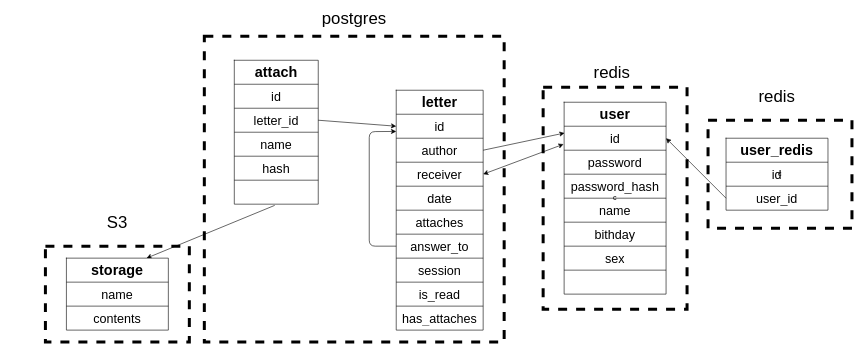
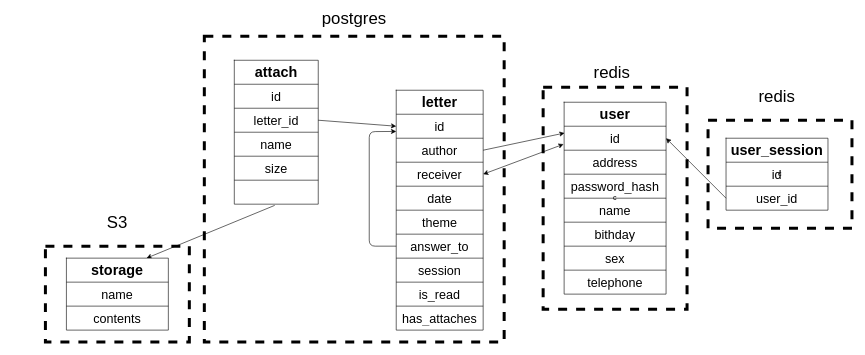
- <mxCell id="55" value="&lt;font style=&quot;font-size: 24px&quot;&gt;&lt;b&gt;user_redis&lt;/b&gt;&lt;/font&gt;" style="shape=partialRectangle;html=1;whiteSpace=wrap;connectable=0;overflow=hidden;fillColor=none;top=0;left=0;bottom=0;right=0;" parent="54" vertex="1"><mxGeometry width="170" height="40" as="geometry" /></mxCell>
+ <mxCell id="55" value="&lt;font style=&quot;font-size: 24px&quot;&gt;&lt;b&gt;user_session&lt;/b&gt;&lt;/font&gt;" style="shape=partialRectangle;html=1;whiteSpace=wrap;connectable=0;overflow=hidden;fillColor=none;top=0;left=0;bottom=0;right=0;" parent="54" vertex="1"><mxGeometry width="170" height="40" as="geometry" /></mxCell>
- <mxCell id="8" value="&lt;span style=&quot;font-size: 21px ; text-align: left&quot;&gt;password&lt;/span&gt;" style="shape=partialRectangle;html=1;whiteSpace=wrap;connectable=0;overflow=hidden;fillColor=none;top=0;left=0;bottom=0;right=0;" parent="7" vertex="1"><mxGeometry width="170" height="40" as="geometry" /></mxCell>
+ <mxCell id="8" value="&lt;span style=&quot;font-size: 21px ; text-align: left&quot;&gt;address&lt;/span&gt;" style="shape=partialRectangle;html=1;whiteSpace=wrap;connectable=0;overflow=hidden;fillColor=none;top=0;left=0;bottom=0;right=0;" parent="7" vertex="1"><mxGeometry width="170" height="40" as="geometry" /></mxCell>
- <mxCell id="51" value="&lt;font style=&quot;font-size: 21px&quot;&gt;hash&lt;/font&gt;" style="shape=partialRectangle;html=1;whiteSpace=wrap;connectable=0;overflow=hidden;fillColor=none;top=0;left=0;bottom=0;right=0;" parent="50" vertex="1"><mxGeometry width="140" height="40" as="geometry" /></mxCell>
+ <mxCell id="51" value="&lt;font style=&quot;font-size: 21px&quot;&gt;size&lt;/font&gt;" style="shape=partialRectangle;html=1;whiteSpace=wrap;connectable=0;overflow=hidden;fillColor=none;top=0;left=0;bottom=0;right=0;" parent="50" vertex="1"><mxGeometry width="140" height="40" as="geometry" /></mxCell>
- <mxCell id="31" value="&lt;span style=&quot;font-size: 21px ; text-align: left&quot;&gt;attaches&lt;/span&gt;" style="shape=partialRectangle;html=1;whiteSpace=wrap;connectable=0;overflow=hidden;fillColor=none;top=0;left=0;bottom=0;right=0;" parent="30" vertex="1"><mxGeometry width="145" height="40" as="geometry" /></mxCell>
+ <mxCell id="31" value="&lt;span style=&quot;font-size: 21px ; text-align: left&quot;&gt;theme&lt;/span&gt;" style="shape=partialRectangle;html=1;whiteSpace=wrap;connectable=0;overflow=hidden;fillColor=none;top=0;left=0;bottom=0;right=0;" parent="30" vertex="1"><mxGeometry width="145" height="40" as="geometry" /></mxCell>
+ <mxCell id="18" value="&lt;font style=&quot;font-size: 21px&quot;&gt;telephone&lt;/font&gt;" style="shape=partialRectangle;html=1;whiteSpace=wrap;connectable=0;overflow=hidden;fillColor=none;top=0;left=0;bottom=0;right=0;" parent="17" vertex="1"><mxGeometry width="170" height="40" as="geometry" /></mxCell>
